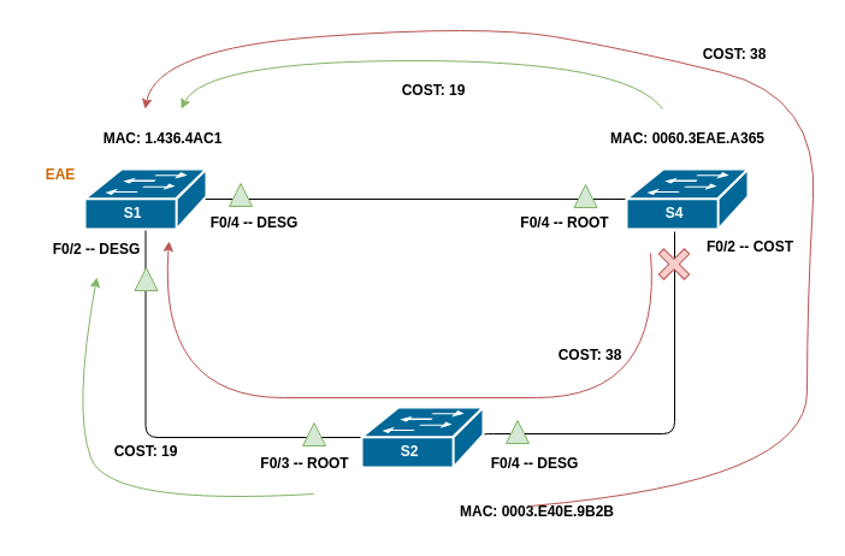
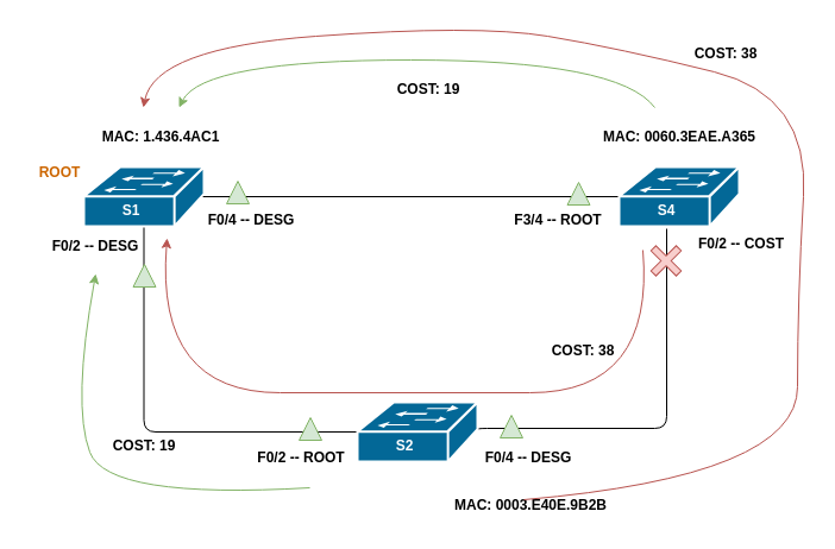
- <mxCell id="14" value="&lt;b&gt;&lt;font&gt;EAE&lt;/font&gt;&lt;/b&gt;" style="text;html=1;strokeColor=none;fillColor=none;align=center;verticalAlign=middle;whiteSpace=wrap;rounded=0;fontColor=#CC6600;" parent="1" vertex="1"><mxGeometry x="20" y="130" width="60" height="30" as="geometry" /></mxCell>
+ <mxCell id="14" value="&lt;b&gt;&lt;font&gt;ROOT&lt;/font&gt;&lt;/b&gt;" style="text;html=1;strokeColor=none;fillColor=none;align=center;verticalAlign=middle;whiteSpace=wrap;rounded=0;fontColor=#CC6600;" parent="1" vertex="1"><mxGeometry x="20" y="130" width="60" height="30" as="geometry" /></mxCell>
- <mxCell id="19" value="&lt;font color=&quot;#000000&quot;&gt;&lt;b&gt;F0/4 -- ROOT&lt;/b&gt;&lt;/font&gt;" style="text;html=1;strokeColor=none;fillColor=none;align=center;verticalAlign=middle;whiteSpace=wrap;rounded=0;fontColor=#CC6600;" parent="1" vertex="1"><mxGeometry x="425.5" y="170" width="85.5" height="30" as="geometry" /></mxCell>
+ <mxCell id="19" value="&lt;font color=&quot;#000000&quot;&gt;&lt;b&gt;F3/4 -- ROOT&lt;/b&gt;&lt;/font&gt;" style="text;html=1;strokeColor=none;fillColor=none;align=center;verticalAlign=middle;whiteSpace=wrap;rounded=0;fontColor=#CC6600;" parent="1" vertex="1"><mxGeometry x="425.5" y="170" width="85.5" height="30" as="geometry" /></mxCell>
- <mxCell id="16" value="&lt;font color=&quot;#000000&quot;&gt;&lt;b&gt;F0/3 -- ROOT&lt;/b&gt;&lt;/font&gt;" style="text;html=1;strokeColor=none;fillColor=none;align=center;verticalAlign=middle;whiteSpace=wrap;rounded=0;fontColor=#CC6600;" parent="1" vertex="1"><mxGeometry x="210" y="370" width="85.5" height="30" as="geometry" /></mxCell>
+ <mxCell id="16" value="&lt;font color=&quot;#000000&quot;&gt;&lt;b&gt;F0/2 -- ROOT&lt;/b&gt;&lt;/font&gt;" style="text;html=1;strokeColor=none;fillColor=none;align=center;verticalAlign=middle;whiteSpace=wrap;rounded=0;fontColor=#CC6600;" parent="1" vertex="1"><mxGeometry x="210" y="370" width="85.5" height="30" as="geometry" /></mxCell>
